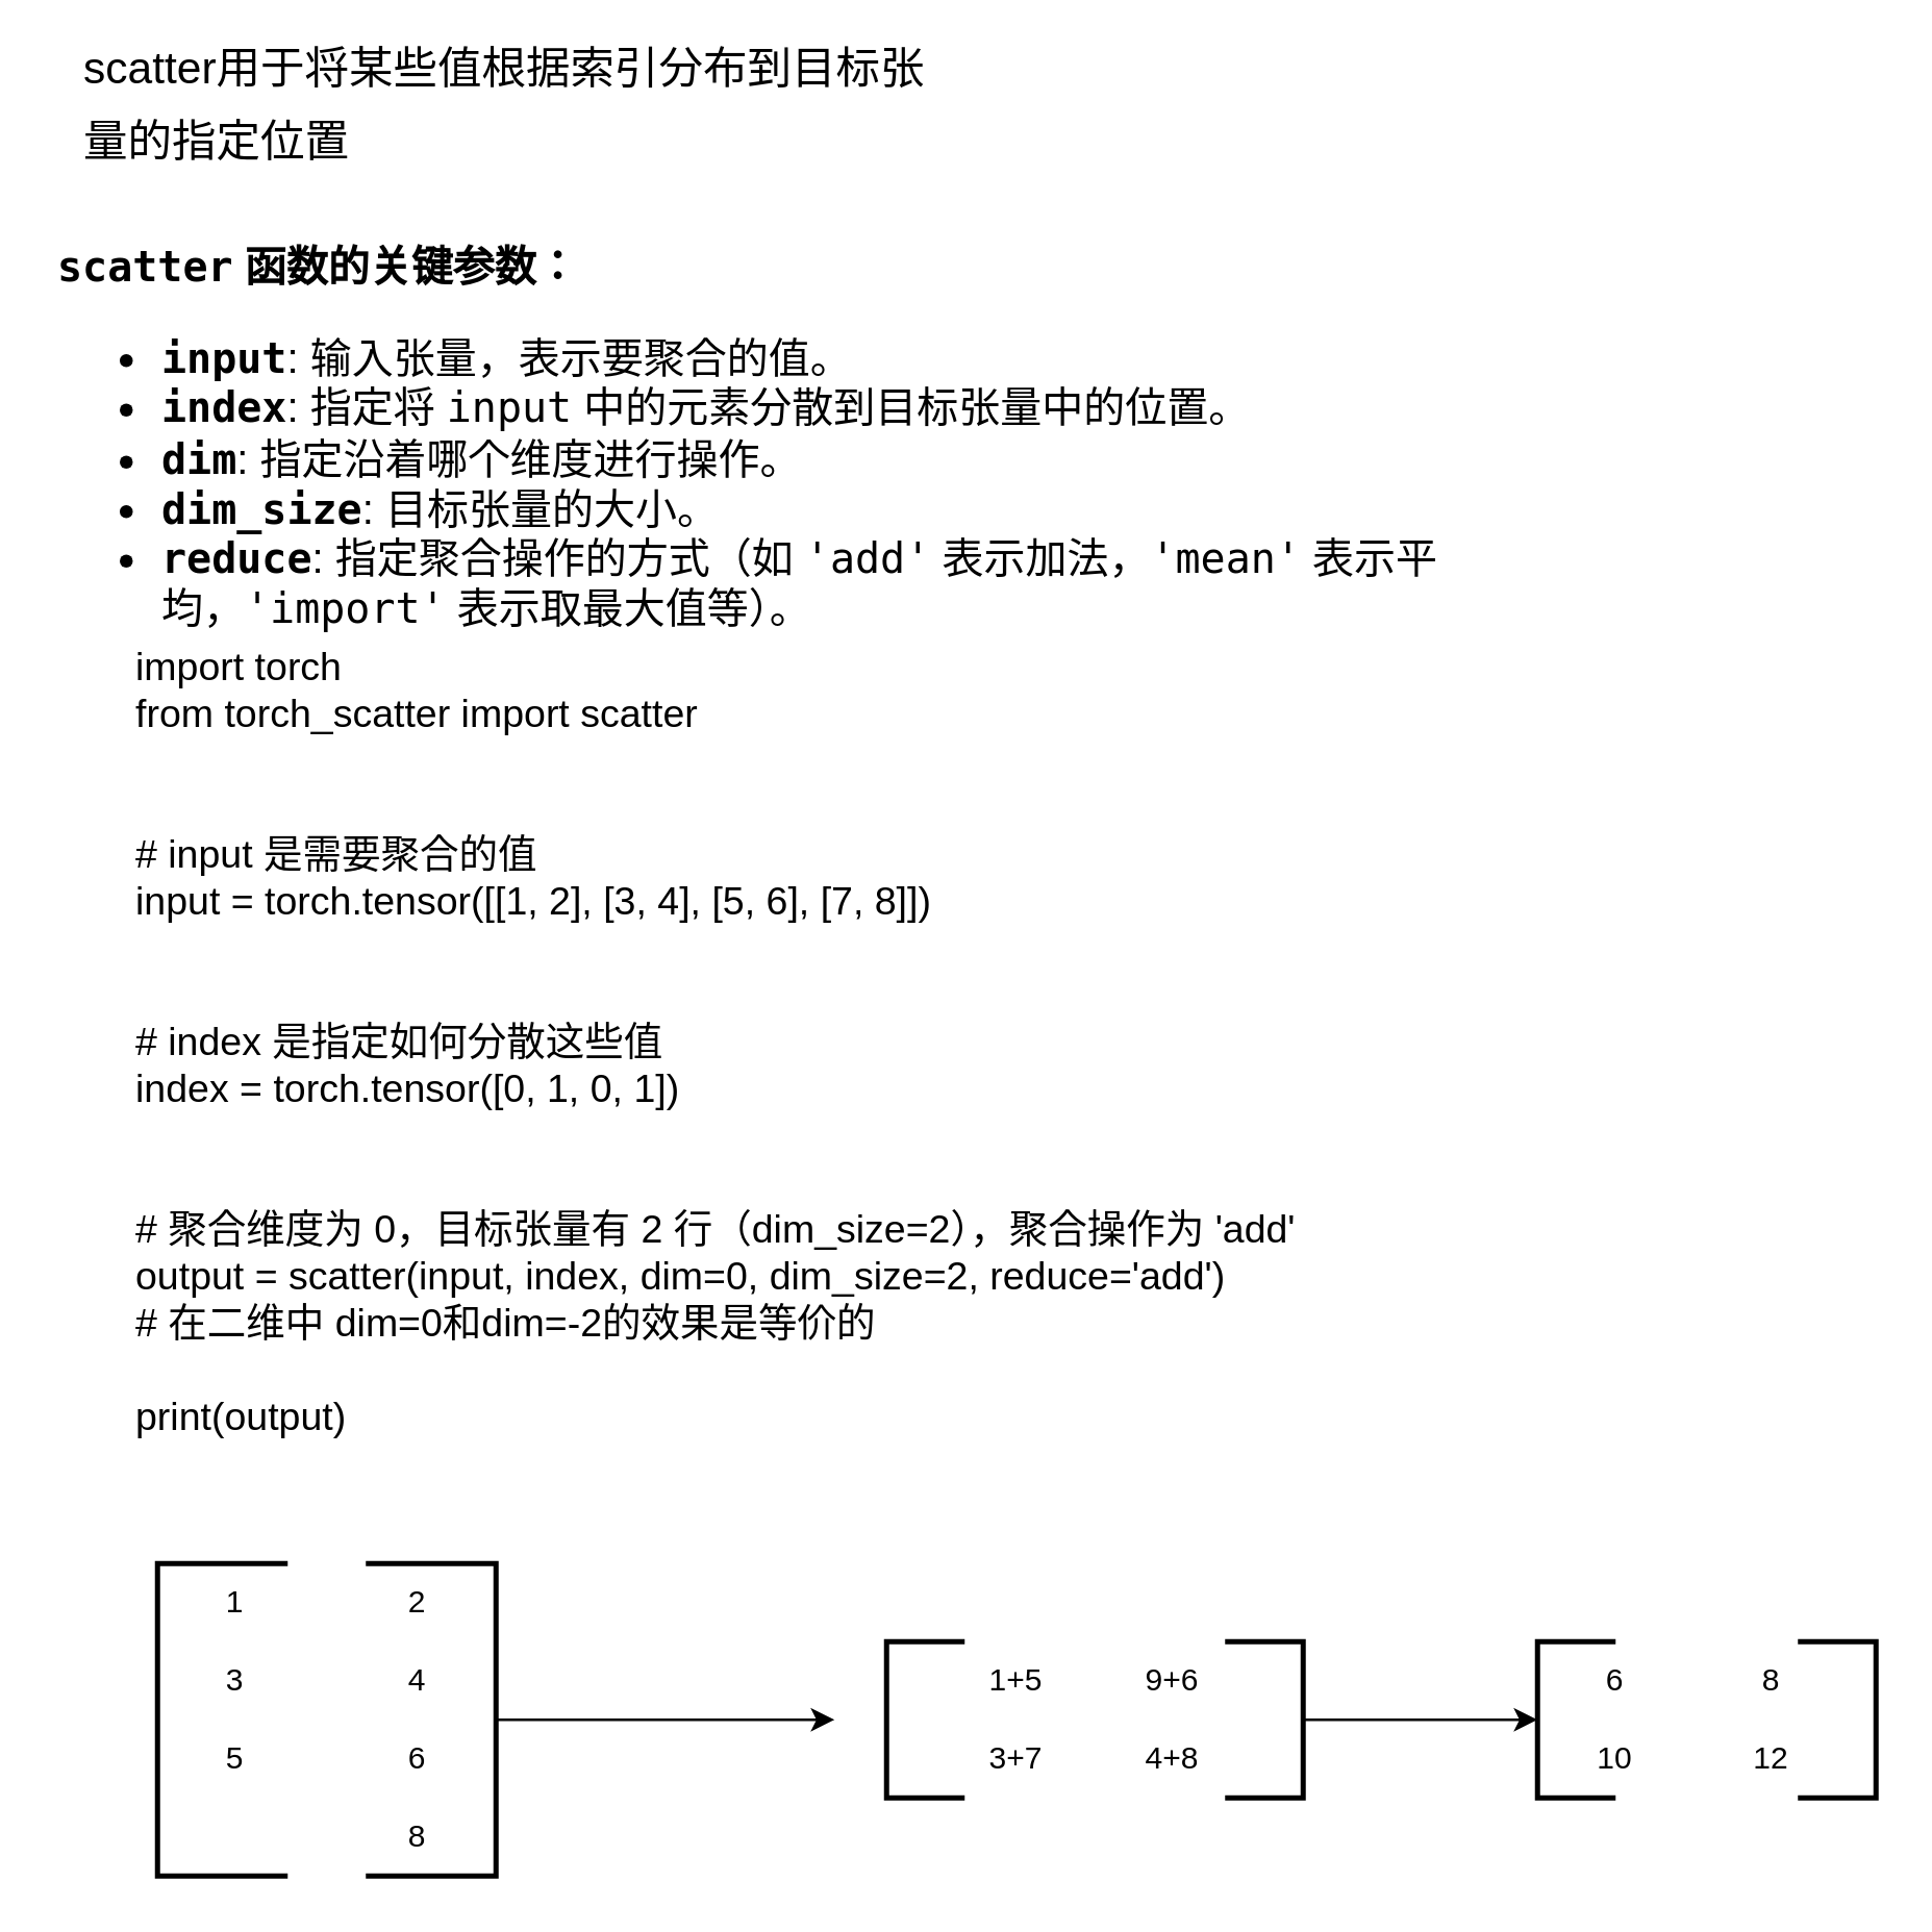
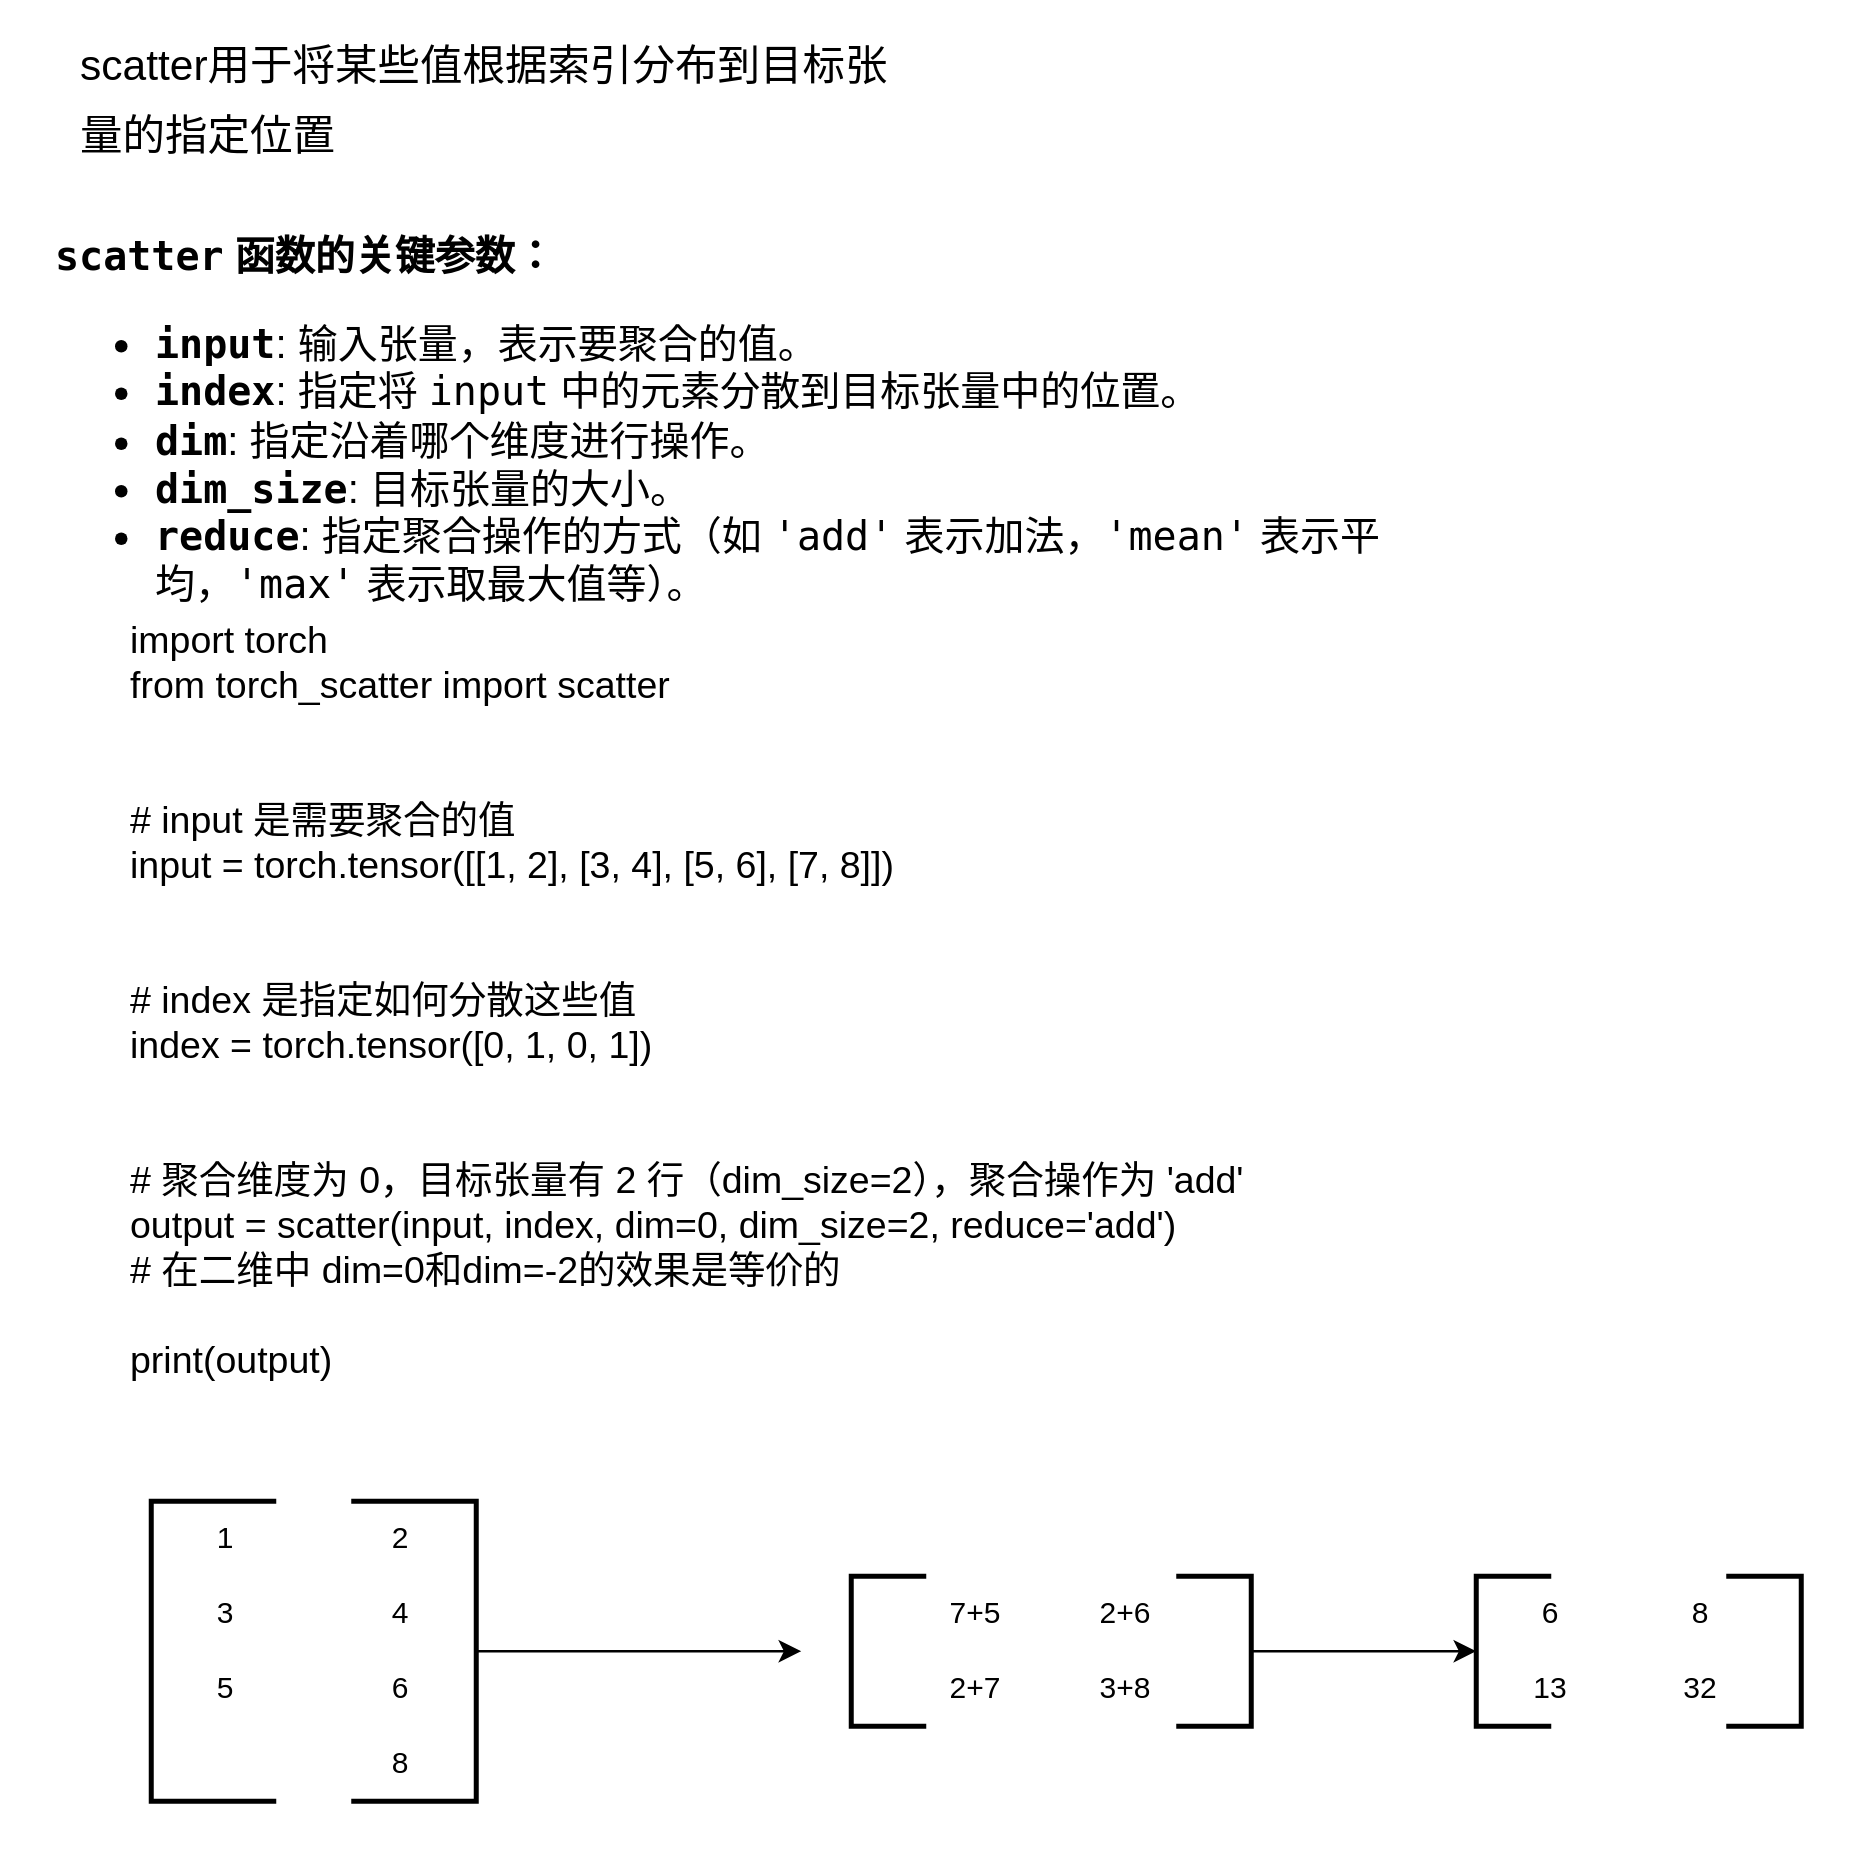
- <mxCell id="3" value="&lt;h3 style=&quot;font-size: 16px;&quot;&gt;&lt;font style=&quot;font-size: 16px;&quot;&gt;&lt;code style=&quot;&quot;&gt;scatter&lt;/code&gt; 函数的关键参数：&lt;/font&gt;&lt;/h3&gt;&lt;ul style=&quot;font-size: 16px;&quot;&gt;&lt;li style=&quot;&quot;&gt;&lt;font style=&quot;font-size: 16px;&quot;&gt;&lt;strong&gt;&lt;code&gt;input&lt;/code&gt;&lt;/strong&gt;: 输入张量，表示要聚合的值。&lt;/font&gt;&lt;/li&gt;&lt;li style=&quot;&quot;&gt;&lt;font style=&quot;font-size: 16px;&quot;&gt;&lt;strong&gt;&lt;code&gt;index&lt;/code&gt;&lt;/strong&gt;: 指定将 &lt;code&gt;input&lt;/code&gt; 中的元素分散到目标张量中的位置。&lt;/font&gt;&lt;/li&gt;&lt;li style=&quot;&quot;&gt;&lt;font style=&quot;font-size: 16px;&quot;&gt;&lt;strong&gt;&lt;code&gt;dim&lt;/code&gt;&lt;/strong&gt;: 指定沿着哪个维度进行操作。&lt;/font&gt;&lt;/li&gt;&lt;li style=&quot;&quot;&gt;&lt;font style=&quot;font-size: 16px;&quot;&gt;&lt;strong&gt;&lt;code&gt;dim_size&lt;/code&gt;&lt;/strong&gt;: 目标张量的大小。&lt;/font&gt;&lt;/li&gt;&lt;li style=&quot;&quot;&gt;&lt;font style=&quot;font-size: 16px;&quot;&gt;&lt;strong style=&quot;&quot;&gt;&lt;code&gt;reduce&lt;/code&gt;&lt;/strong&gt;: 指定聚合操作的方式（如 &lt;code style=&quot;&quot;&gt;'add'&lt;/code&gt; 表示加法，&lt;code style=&quot;&quot;&gt;'mean'&lt;/code&gt; 表示平均，&lt;code style=&quot;&quot;&gt;'import'&lt;/code&gt; 表示取最大值等）。&lt;/font&gt;&lt;/li&gt;&lt;/ul&gt;" style="text;whiteSpace=wrap;html=1;" vertex="1" parent="1"><mxGeometry x="20" y="70" width="560" height="190" as="geometry" /></mxCell>
+ <mxCell id="3" value="&lt;h3 style=&quot;font-size: 16px;&quot;&gt;&lt;font style=&quot;font-size: 16px;&quot;&gt;&lt;code style=&quot;&quot;&gt;scatter&lt;/code&gt; 函数的关键参数：&lt;/font&gt;&lt;/h3&gt;&lt;ul style=&quot;font-size: 16px;&quot;&gt;&lt;li style=&quot;&quot;&gt;&lt;font style=&quot;font-size: 16px;&quot;&gt;&lt;strong&gt;&lt;code&gt;input&lt;/code&gt;&lt;/strong&gt;: 输入张量，表示要聚合的值。&lt;/font&gt;&lt;/li&gt;&lt;li style=&quot;&quot;&gt;&lt;font style=&quot;font-size: 16px;&quot;&gt;&lt;strong&gt;&lt;code&gt;index&lt;/code&gt;&lt;/strong&gt;: 指定将 &lt;code&gt;input&lt;/code&gt; 中的元素分散到目标张量中的位置。&lt;/font&gt;&lt;/li&gt;&lt;li style=&quot;&quot;&gt;&lt;font style=&quot;font-size: 16px;&quot;&gt;&lt;strong&gt;&lt;code&gt;dim&lt;/code&gt;&lt;/strong&gt;: 指定沿着哪个维度进行操作。&lt;/font&gt;&lt;/li&gt;&lt;li style=&quot;&quot;&gt;&lt;font style=&quot;font-size: 16px;&quot;&gt;&lt;strong&gt;&lt;code&gt;dim_size&lt;/code&gt;&lt;/strong&gt;: 目标张量的大小。&lt;/font&gt;&lt;/li&gt;&lt;li style=&quot;&quot;&gt;&lt;font style=&quot;font-size: 16px;&quot;&gt;&lt;strong style=&quot;&quot;&gt;&lt;code&gt;reduce&lt;/code&gt;&lt;/strong&gt;: 指定聚合操作的方式（如 &lt;code style=&quot;&quot;&gt;'add'&lt;/code&gt; 表示加法，&lt;code style=&quot;&quot;&gt;'mean'&lt;/code&gt; 表示平均，&lt;code style=&quot;&quot;&gt;'max'&lt;/code&gt; 表示取最大值等）。&lt;/font&gt;&lt;/li&gt;&lt;/ul&gt;" style="text;whiteSpace=wrap;html=1;" vertex="1" parent="1"><mxGeometry x="20" y="70" width="560" height="190" as="geometry" /></mxCell>
- <mxCell id="16" value="1+5" style="text;strokeColor=none;align=center;fillColor=none;html=1;verticalAlign=middle;whiteSpace=wrap;rounded=0;" vertex="1" parent="1"><mxGeometry x="360" y="630" width="60" height="30" as="geometry" /></mxCell>
+ <mxCell id="16" value="7+5" style="text;strokeColor=none;align=center;fillColor=none;html=1;verticalAlign=middle;whiteSpace=wrap;rounded=0;" vertex="1" parent="1"><mxGeometry x="360" y="630" width="60" height="30" as="geometry" /></mxCell>
- <mxCell id="17" value="9+6" style="text;strokeColor=none;align=center;fillColor=none;html=1;verticalAlign=middle;whiteSpace=wrap;rounded=0;" vertex="1" parent="1"><mxGeometry x="420" y="630" width="60" height="30" as="geometry" /></mxCell>
+ <mxCell id="17" value="2+6" style="text;strokeColor=none;align=center;fillColor=none;html=1;verticalAlign=middle;whiteSpace=wrap;rounded=0;" vertex="1" parent="1"><mxGeometry x="420" y="630" width="60" height="30" as="geometry" /></mxCell>
- <mxCell id="18" value="3+7" style="text;strokeColor=none;align=center;fillColor=none;html=1;verticalAlign=middle;whiteSpace=wrap;rounded=0;" vertex="1" parent="1"><mxGeometry x="360" y="660" width="60" height="30" as="geometry" /></mxCell>
+ <mxCell id="18" value="2+7" style="text;strokeColor=none;align=center;fillColor=none;html=1;verticalAlign=middle;whiteSpace=wrap;rounded=0;" vertex="1" parent="1"><mxGeometry x="360" y="660" width="60" height="30" as="geometry" /></mxCell>
- <mxCell id="19" value="4+8" style="text;strokeColor=none;align=center;fillColor=none;html=1;verticalAlign=middle;whiteSpace=wrap;rounded=0;" vertex="1" parent="1"><mxGeometry x="420" y="650" width="60" height="50" as="geometry" /></mxCell>
+ <mxCell id="19" value="3+8" style="text;strokeColor=none;align=center;fillColor=none;html=1;verticalAlign=middle;whiteSpace=wrap;rounded=0;" vertex="1" parent="1"><mxGeometry x="420" y="650" width="60" height="50" as="geometry" /></mxCell>
- <mxCell id="25" value="10" style="text;strokeColor=none;align=center;fillColor=none;html=1;verticalAlign=middle;whiteSpace=wrap;rounded=0;" vertex="1" parent="1"><mxGeometry x="590" y="660" width="60" height="30" as="geometry" /></mxCell>
+ <mxCell id="25" value="13" style="text;strokeColor=none;align=center;fillColor=none;html=1;verticalAlign=middle;whiteSpace=wrap;rounded=0;" vertex="1" parent="1"><mxGeometry x="590" y="660" width="60" height="30" as="geometry" /></mxCell>
- <mxCell id="26" value="12" style="text;strokeColor=none;align=center;fillColor=none;html=1;verticalAlign=middle;whiteSpace=wrap;rounded=0;" vertex="1" parent="1"><mxGeometry x="650" y="650" width="60" height="50" as="geometry" /></mxCell>
+ <mxCell id="26" value="32" style="text;strokeColor=none;align=center;fillColor=none;html=1;verticalAlign=middle;whiteSpace=wrap;rounded=0;" vertex="1" parent="1"><mxGeometry x="650" y="650" width="60" height="50" as="geometry" /></mxCell>
